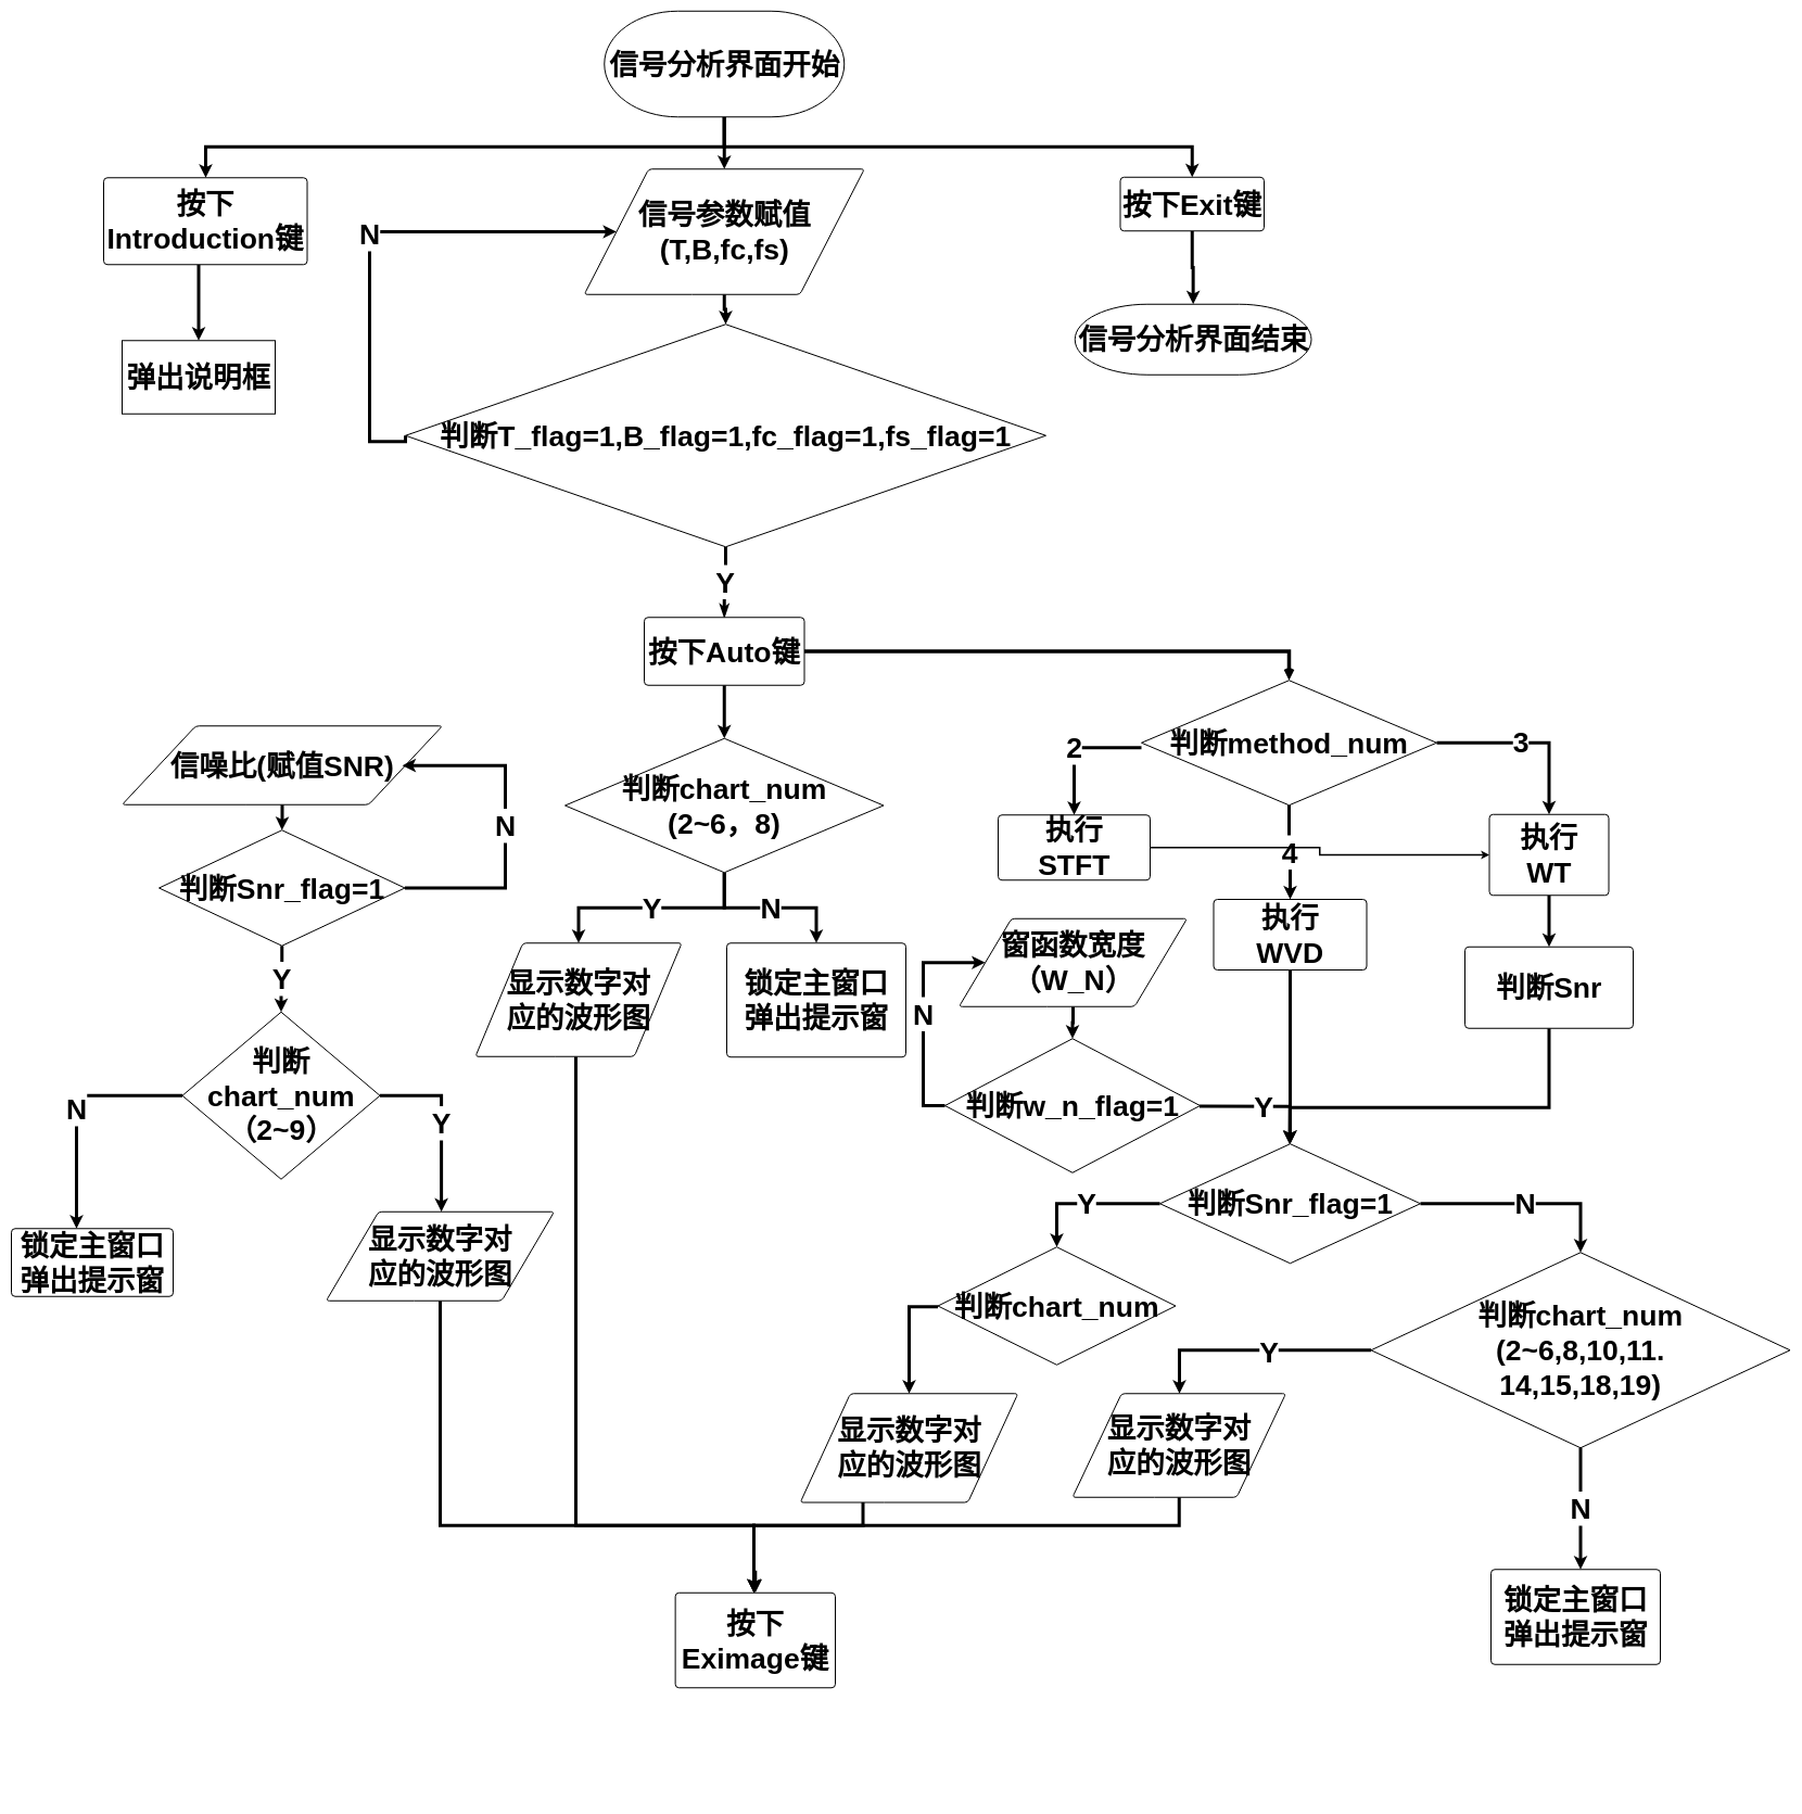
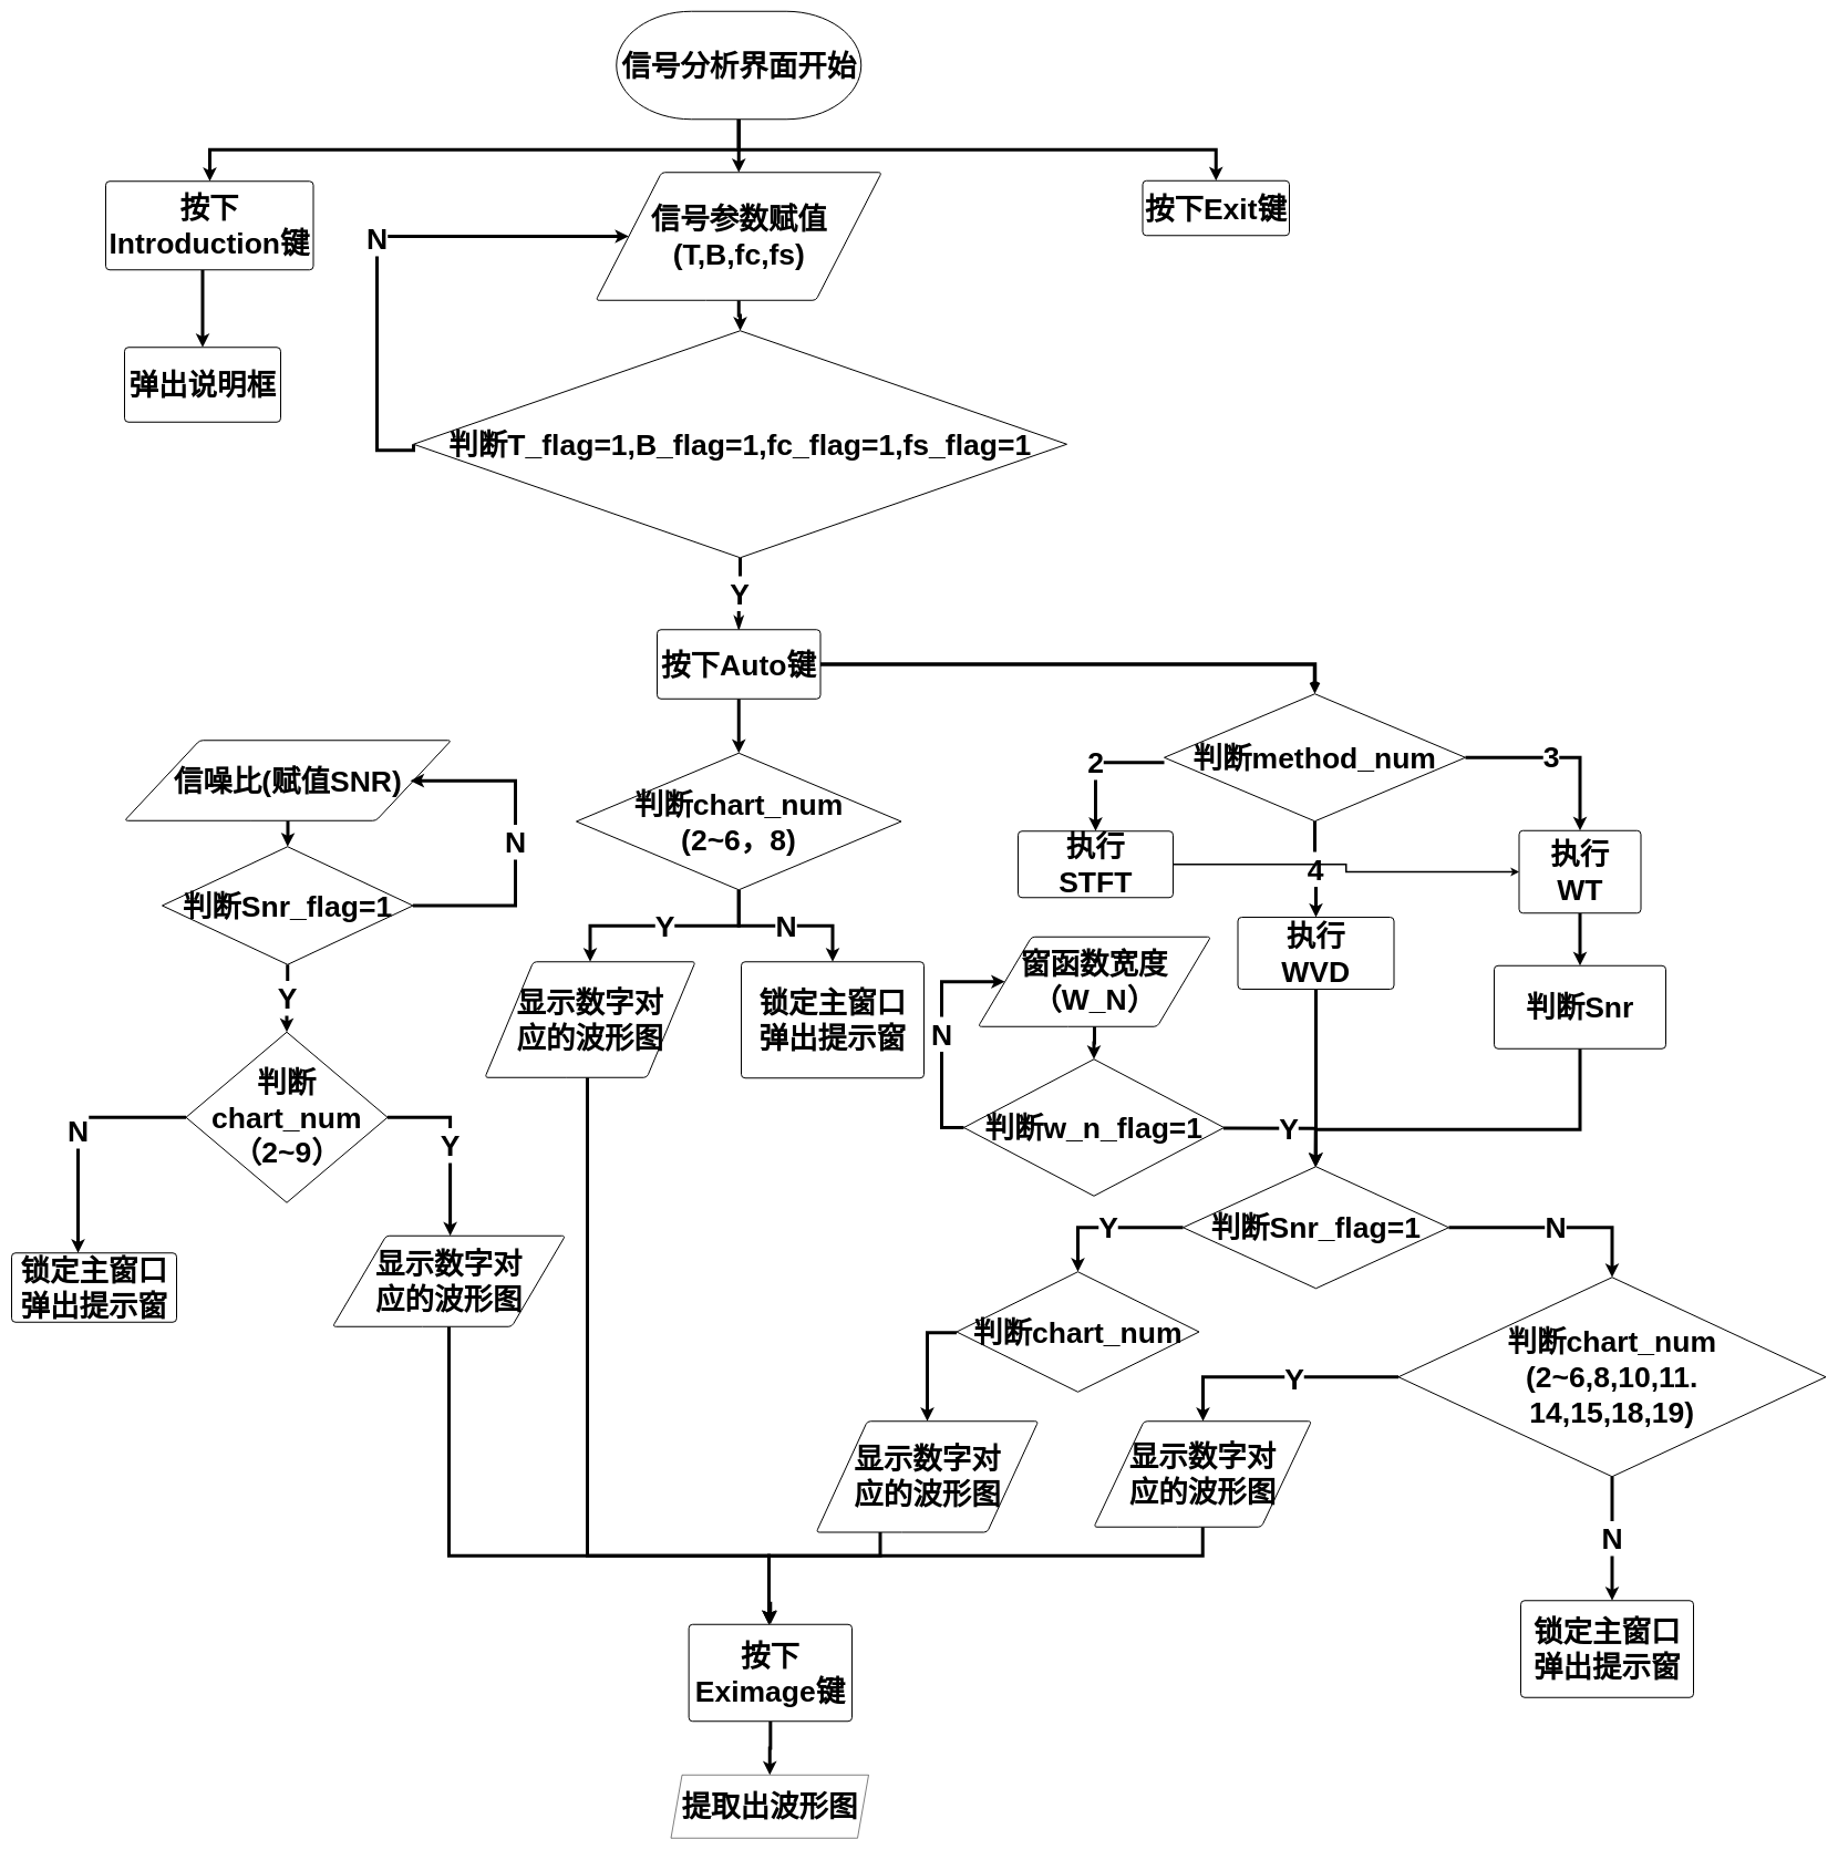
- <mxCell id="66" style="edgeStyle=orthogonalEdgeStyle;rounded=0;orthogonalLoop=1;jettySize=auto;html=1;strokeWidth=6;fontStyle=1;fontSize=53;" parent="1" source="67" target="68" edge="1"><mxGeometry relative="1" as="geometry" /></mxCell>
- <mxCell id="68" value="信号分析界面结束" style="strokeWidth=2;html=1;shape=mxgraph.flowchart.terminator;whiteSpace=wrap;fontSize=53;fontStyle=1" parent="1" vertex="1"><mxGeometry x="1979.5" y="560" width="435.5" height="130" as="geometry" /></mxCell>
- <mxCell id="71" value="弹出说明框" style="whiteSpace=wrap;html=1;absoluteArcSize=1;arcSize=14;strokeWidth=2;fontSize=53;fontStyle=1;rounded=0;" parent="1" vertex="1"><mxGeometry x="224" y="627" width="282" height="135" as="geometry" /></mxCell>
+ <mxCell id="71" value="弹出说明框" style="rounded=1;whiteSpace=wrap;html=1;absoluteArcSize=1;arcSize=14;strokeWidth=2;fontSize=53;fontStyle=1" parent="1" vertex="1"><mxGeometry x="224" y="627" width="282" height="135" as="geometry" /></mxCell>
+ <mxCell id="55" style="edgeStyle=orthogonalEdgeStyle;rounded=0;orthogonalLoop=1;jettySize=auto;html=1;entryX=0.5;entryY=0;entryDx=0;entryDy=0;fontSize=53;strokeWidth=6;fontStyle=1" parent="1" source="56" target="65" edge="1"><mxGeometry relative="1" as="geometry" /></mxCell>
+ <mxCell id="65" value="提取出波形图" style="shape=parallelogram;perimeter=parallelogramPerimeter;whiteSpace=wrap;html=1;fixedSize=1;fontSize=53;fontStyle=1" parent="1" vertex="1"><mxGeometry x="1211" y="3206" width="357" height="114" as="geometry" /></mxCell>
